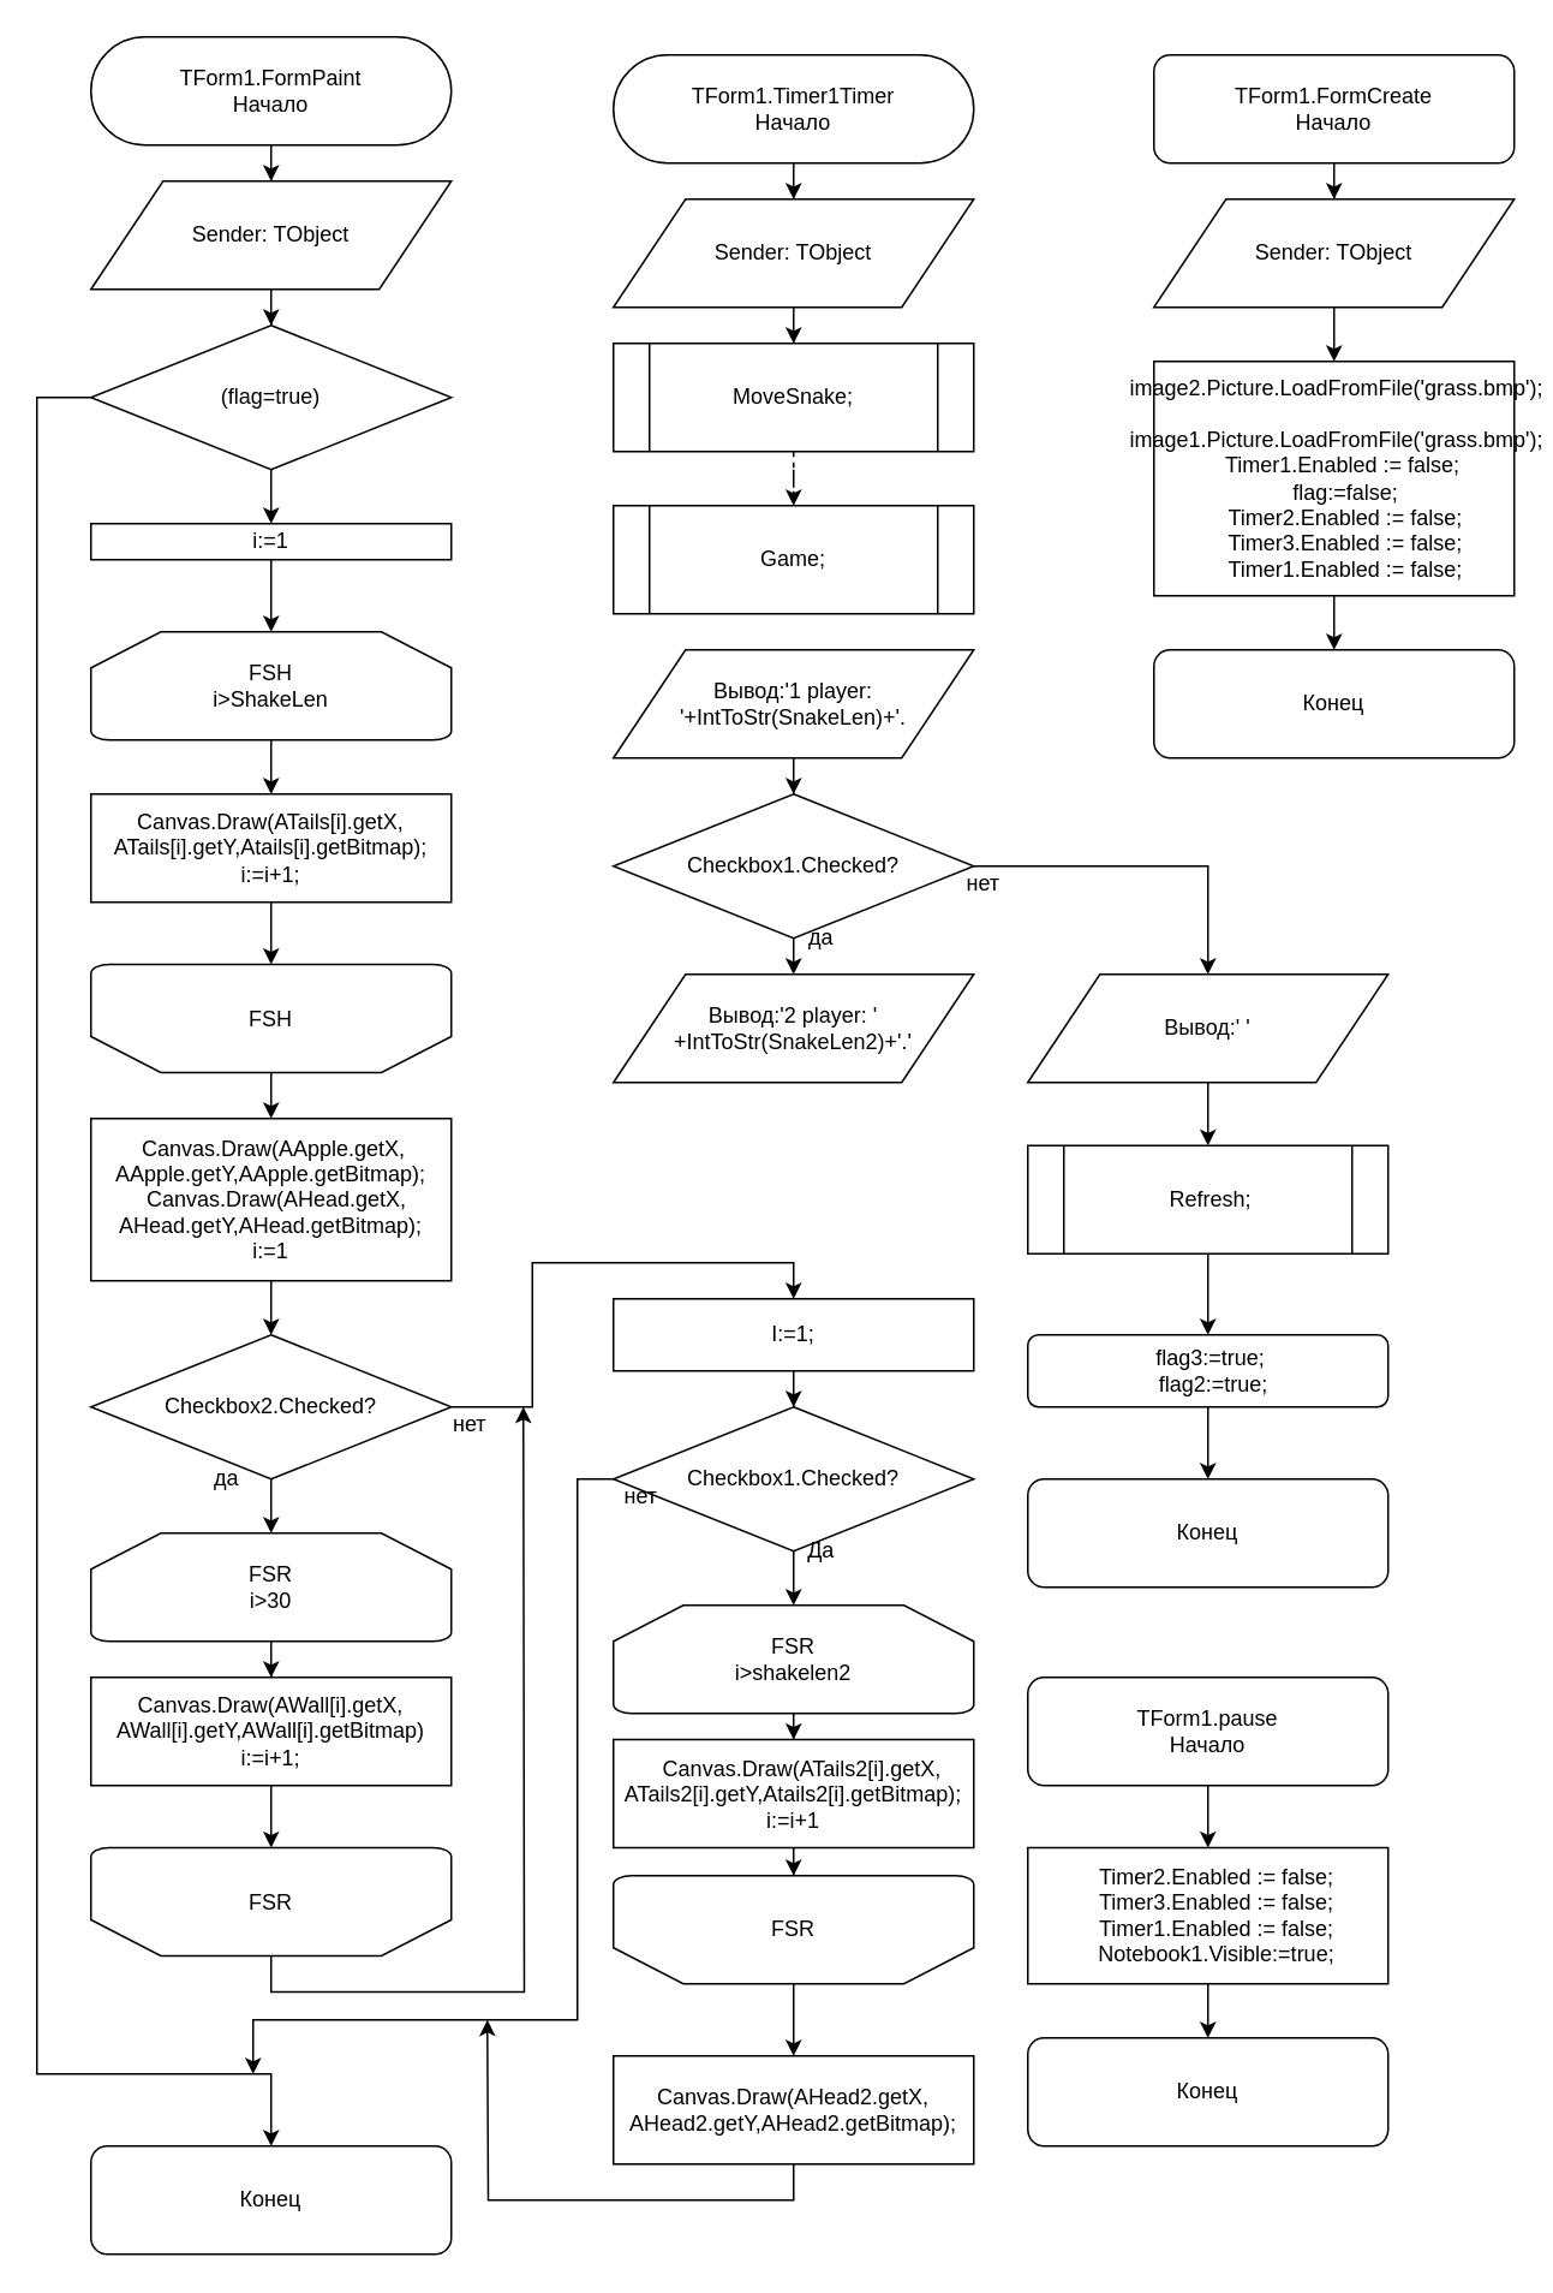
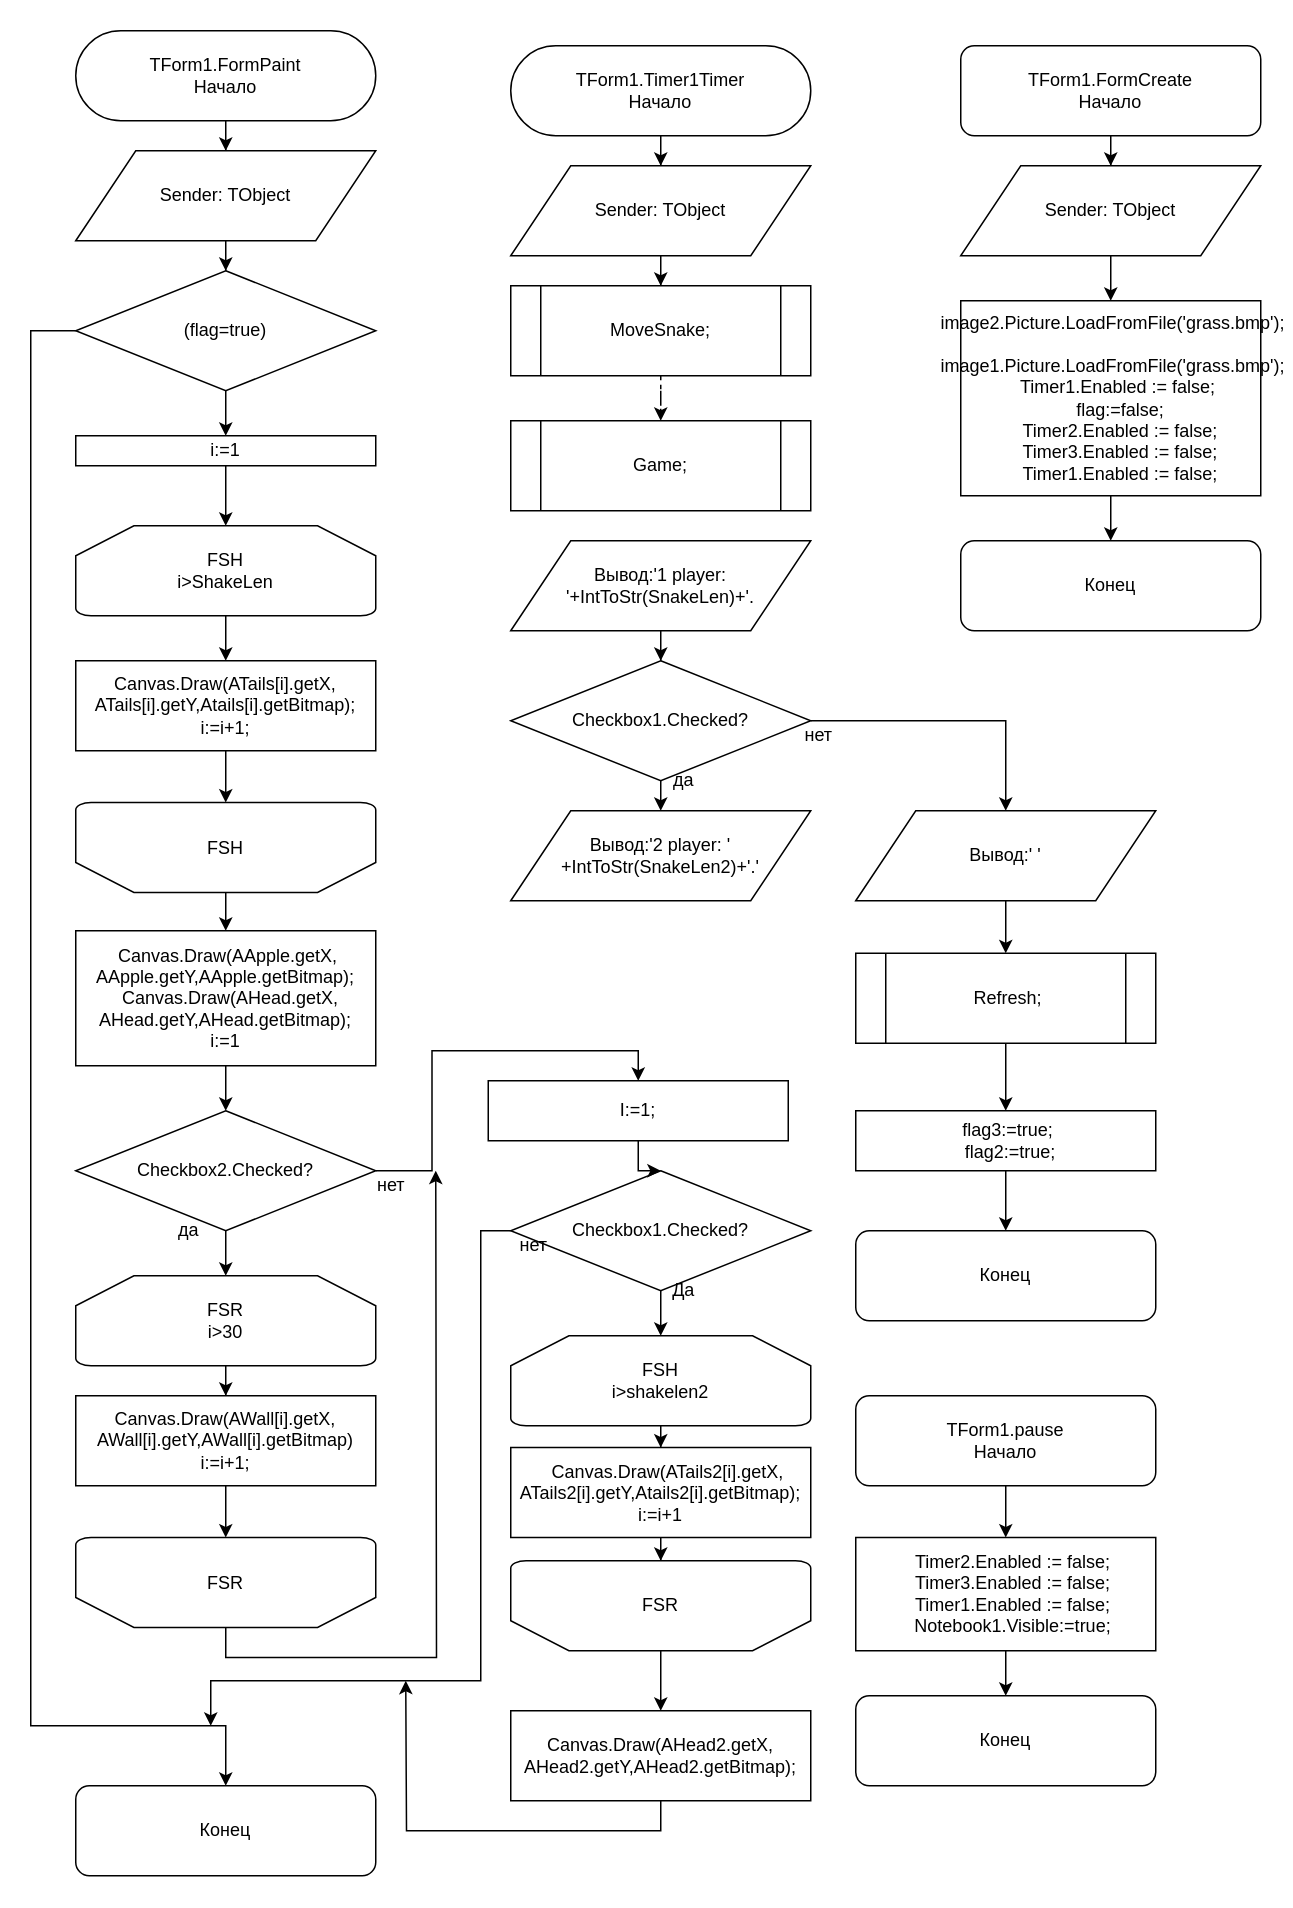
- <mxCell id="39" value="I:=1;" style="rounded=0;whiteSpace=wrap;html=1;strokeWidth=1;" vertex="1" parent="1"><mxGeometry x="340" y="720" width="200" height="40" as="geometry" /></mxCell>
+ <mxCell id="39" value="I:=1;" style="rounded=0;whiteSpace=wrap;html=1;strokeWidth=1;" vertex="1" parent="1"><mxGeometry x="325" y="720" width="200" height="40" as="geometry" /></mxCell>
- <mxCell id="68" value="&lt;div&gt;&amp;nbsp;flag3:=true;&lt;/div&gt;&lt;div&gt;&amp;nbsp; flag2:=true;&lt;/div&gt;" style="whiteSpace=wrap;html=1;strokeWidth=1;rounded=1;" vertex="1" parent="1"><mxGeometry x="570" y="740" width="200" height="40" as="geometry" /></mxCell>
+ <mxCell id="68" value="&lt;div&gt;&amp;nbsp;flag3:=true;&lt;/div&gt;&lt;div&gt;&amp;nbsp; flag2:=true;&lt;/div&gt;" style="rounded=0;whiteSpace=wrap;html=1;strokeWidth=1;" vertex="1" parent="1"><mxGeometry x="570" y="740" width="200" height="40" as="geometry" /></mxCell>
- <mxCell id="26" value="FSR&lt;br&gt;i&amp;gt;shakelen2" style="strokeWidth=1;html=1;shape=mxgraph.flowchart.loop_limit;whiteSpace=wrap;" vertex="1" parent="1"><mxGeometry x="340" y="890" width="200" height="60" as="geometry" /></mxCell>
+ <mxCell id="26" value="FSH&lt;br&gt;i&amp;gt;shakelen2" style="strokeWidth=1;html=1;shape=mxgraph.flowchart.loop_limit;whiteSpace=wrap;" vertex="1" parent="1"><mxGeometry x="340" y="890" width="200" height="60" as="geometry" /></mxCell>
